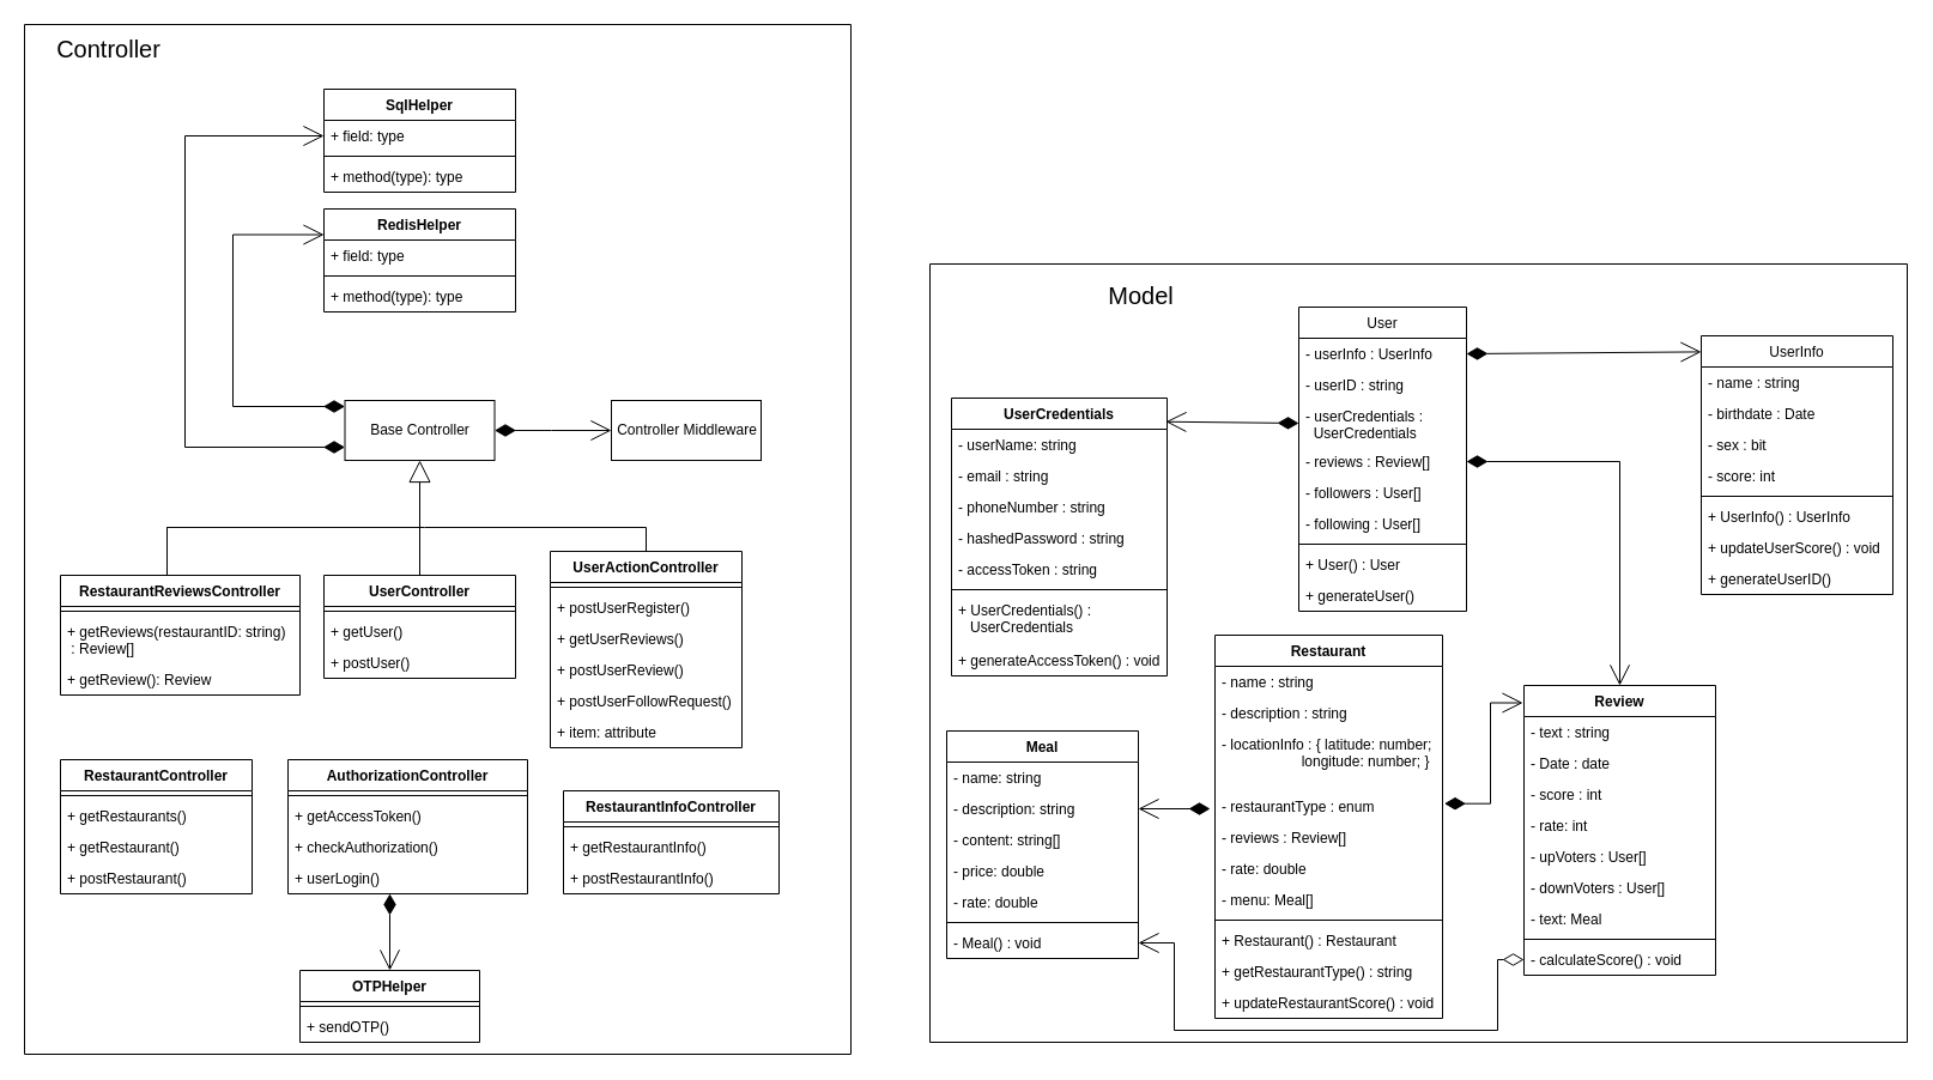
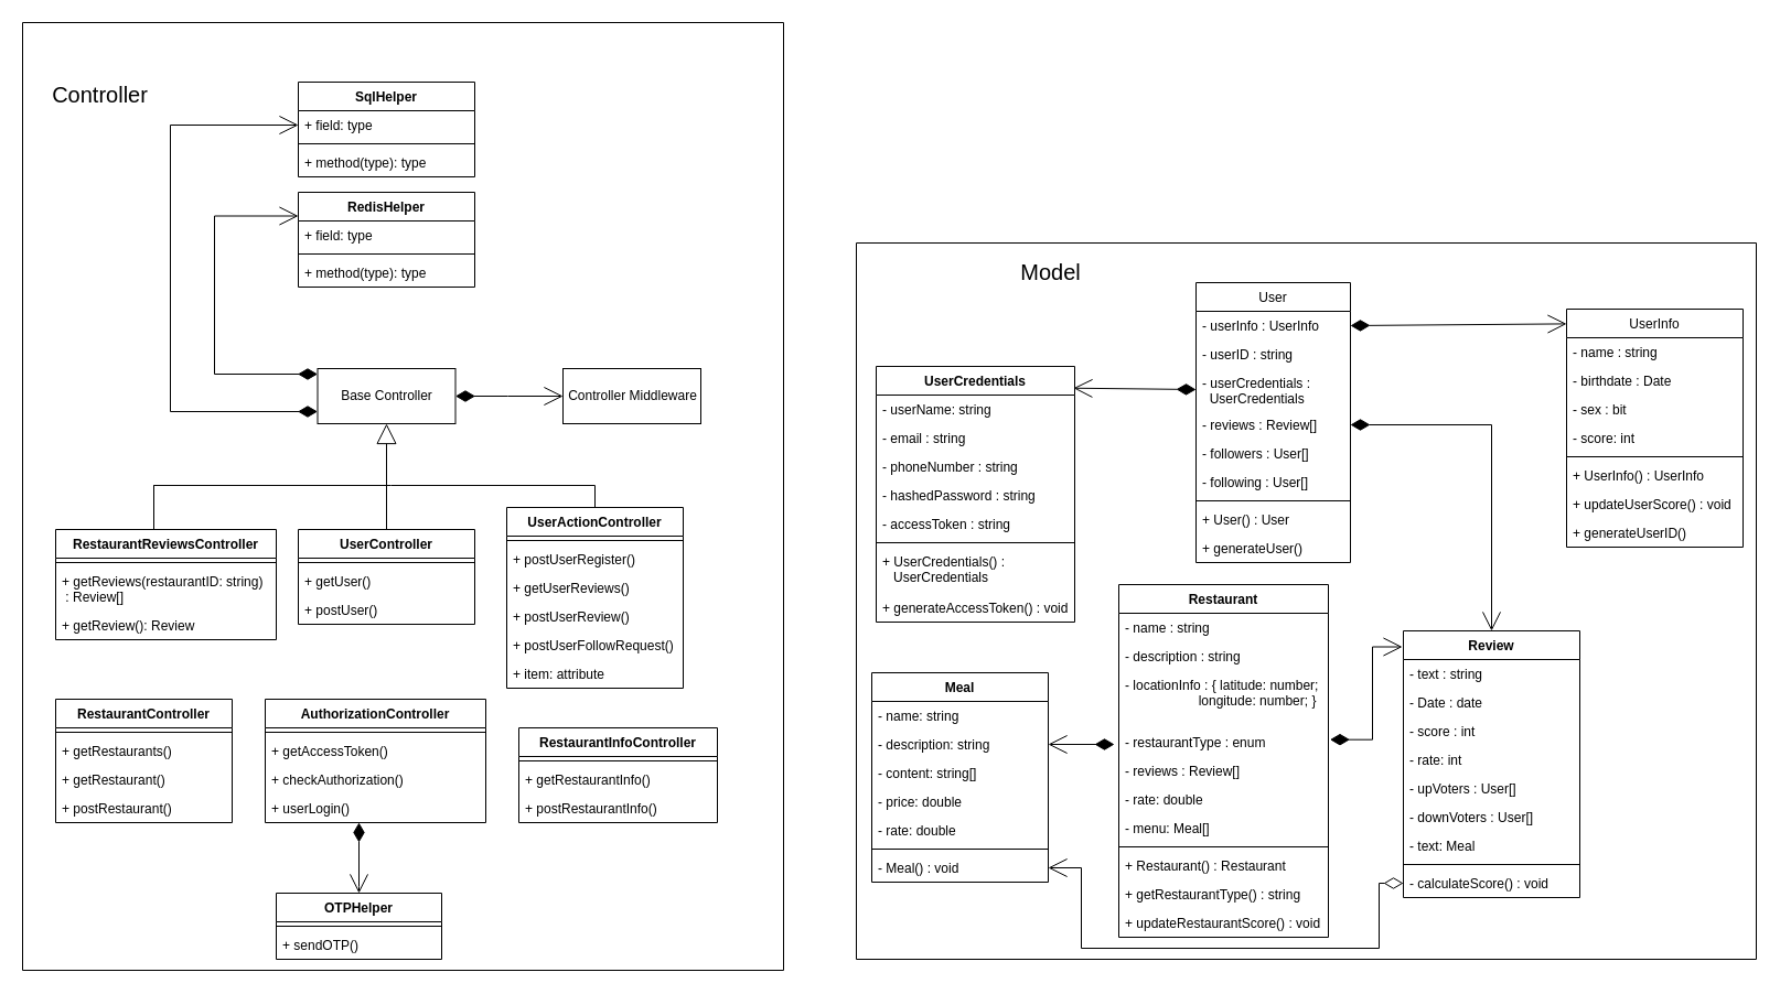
- <mxCell id="29" value="&lt;font style=&quot;font-size: 20px&quot;&gt;Controller&lt;/font&gt;" style="text;html=1;align=center;verticalAlign=middle;resizable=0;points=[];autosize=1;strokeColor=none;fillColor=none;" parent="28" vertex="1"><mxGeometry x="20" y="10" width="100" height="20" as="geometry" /></mxCell>
+ <mxCell id="29" value="&lt;font style=&quot;font-size: 20px&quot;&gt;Controller&lt;/font&gt;" style="text;html=1;align=center;verticalAlign=middle;resizable=0;points=[];autosize=1;strokeColor=none;fillColor=none;" parent="28" vertex="1"><mxGeometry x="20" y="55" width="100" height="20" as="geometry" /></mxCell>
